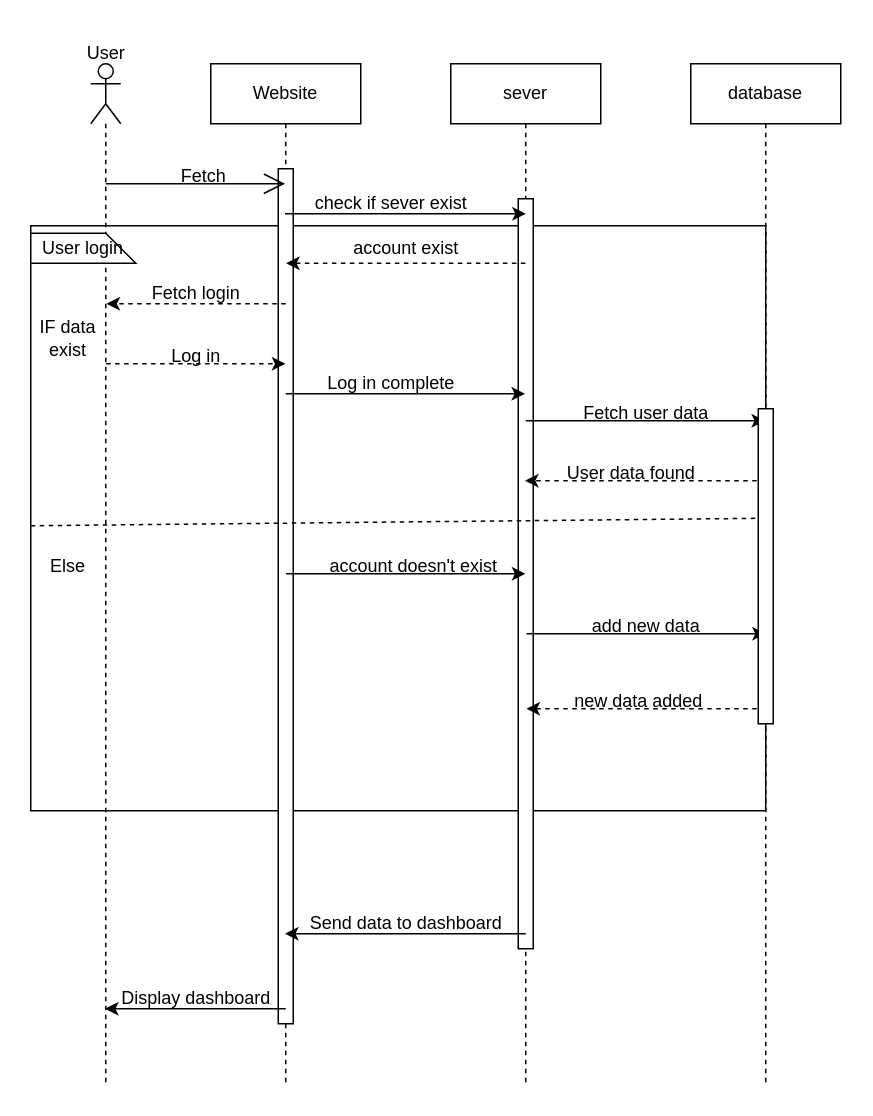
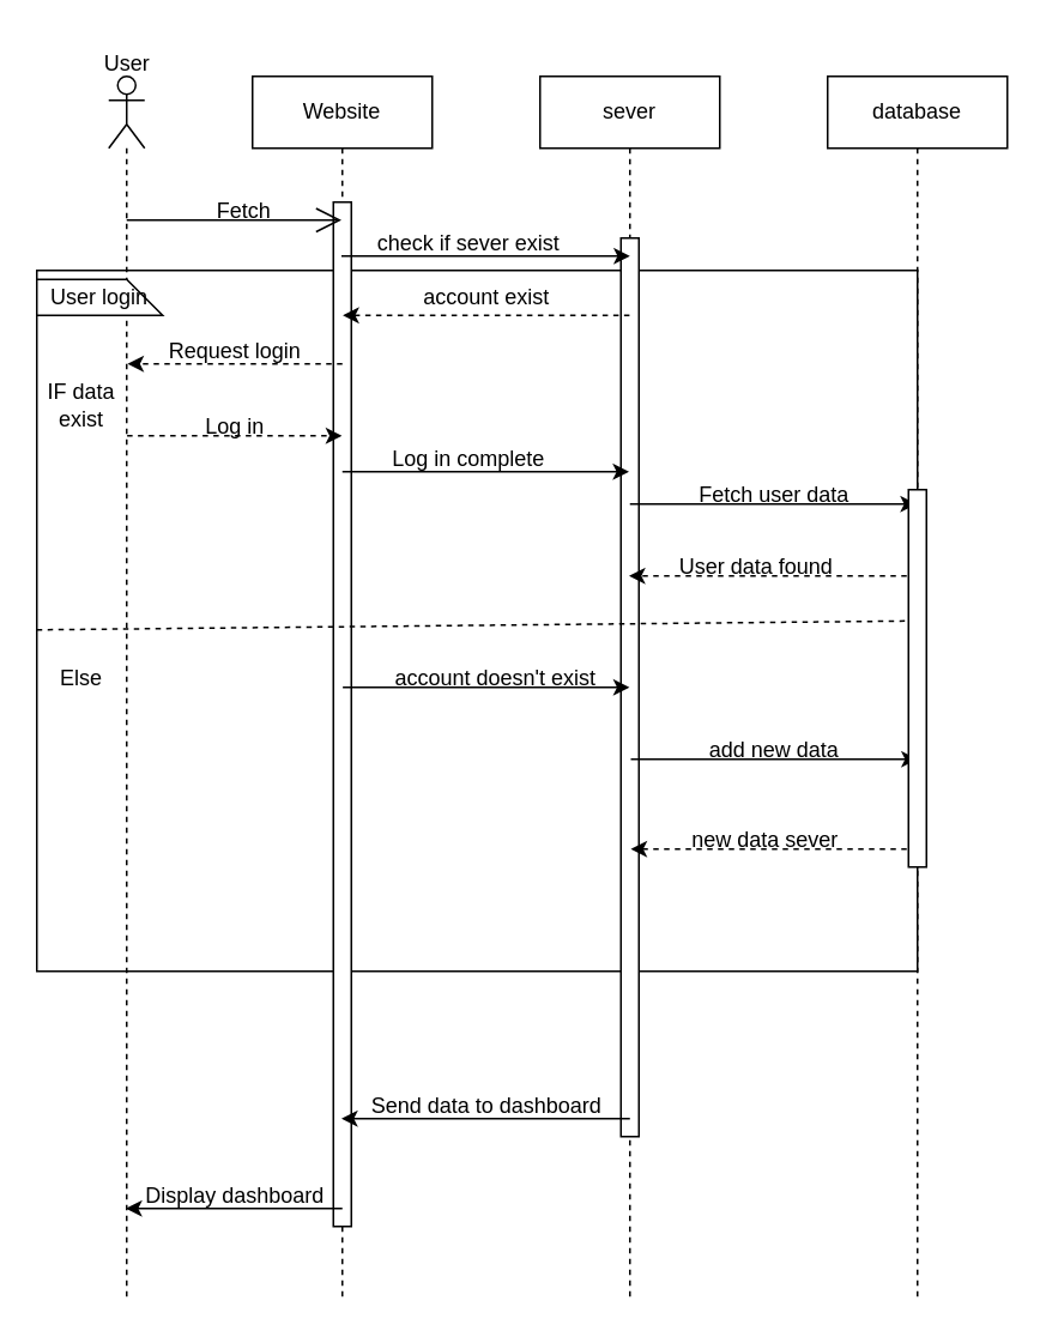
- <mxCell id="16" value="Fetch login" style="text;html=1;align=center;verticalAlign=middle;resizable=0;points=[];autosize=1;strokeColor=none;fillColor=none;" parent="1" vertex="1"><mxGeometry x="80" y="180" width="100" height="30" as="geometry" /></mxCell>
+ <mxCell id="16" value="Request login" style="text;html=1;align=center;verticalAlign=middle;resizable=0;points=[];autosize=1;strokeColor=none;fillColor=none;" parent="1" vertex="1"><mxGeometry x="80" y="180" width="100" height="30" as="geometry" /></mxCell>
- <mxCell id="31" value="new data added" style="text;html=1;align=center;verticalAlign=middle;resizable=0;points=[];autosize=1;strokeColor=none;fillColor=none;" vertex="1" parent="1"><mxGeometry x="370" y="452" width="110" height="30" as="geometry" /></mxCell>
+ <mxCell id="31" value="new data sever" style="text;html=1;align=center;verticalAlign=middle;resizable=0;points=[];autosize=1;strokeColor=none;fillColor=none;" vertex="1" parent="1"><mxGeometry x="370" y="452" width="110" height="30" as="geometry" /></mxCell>
